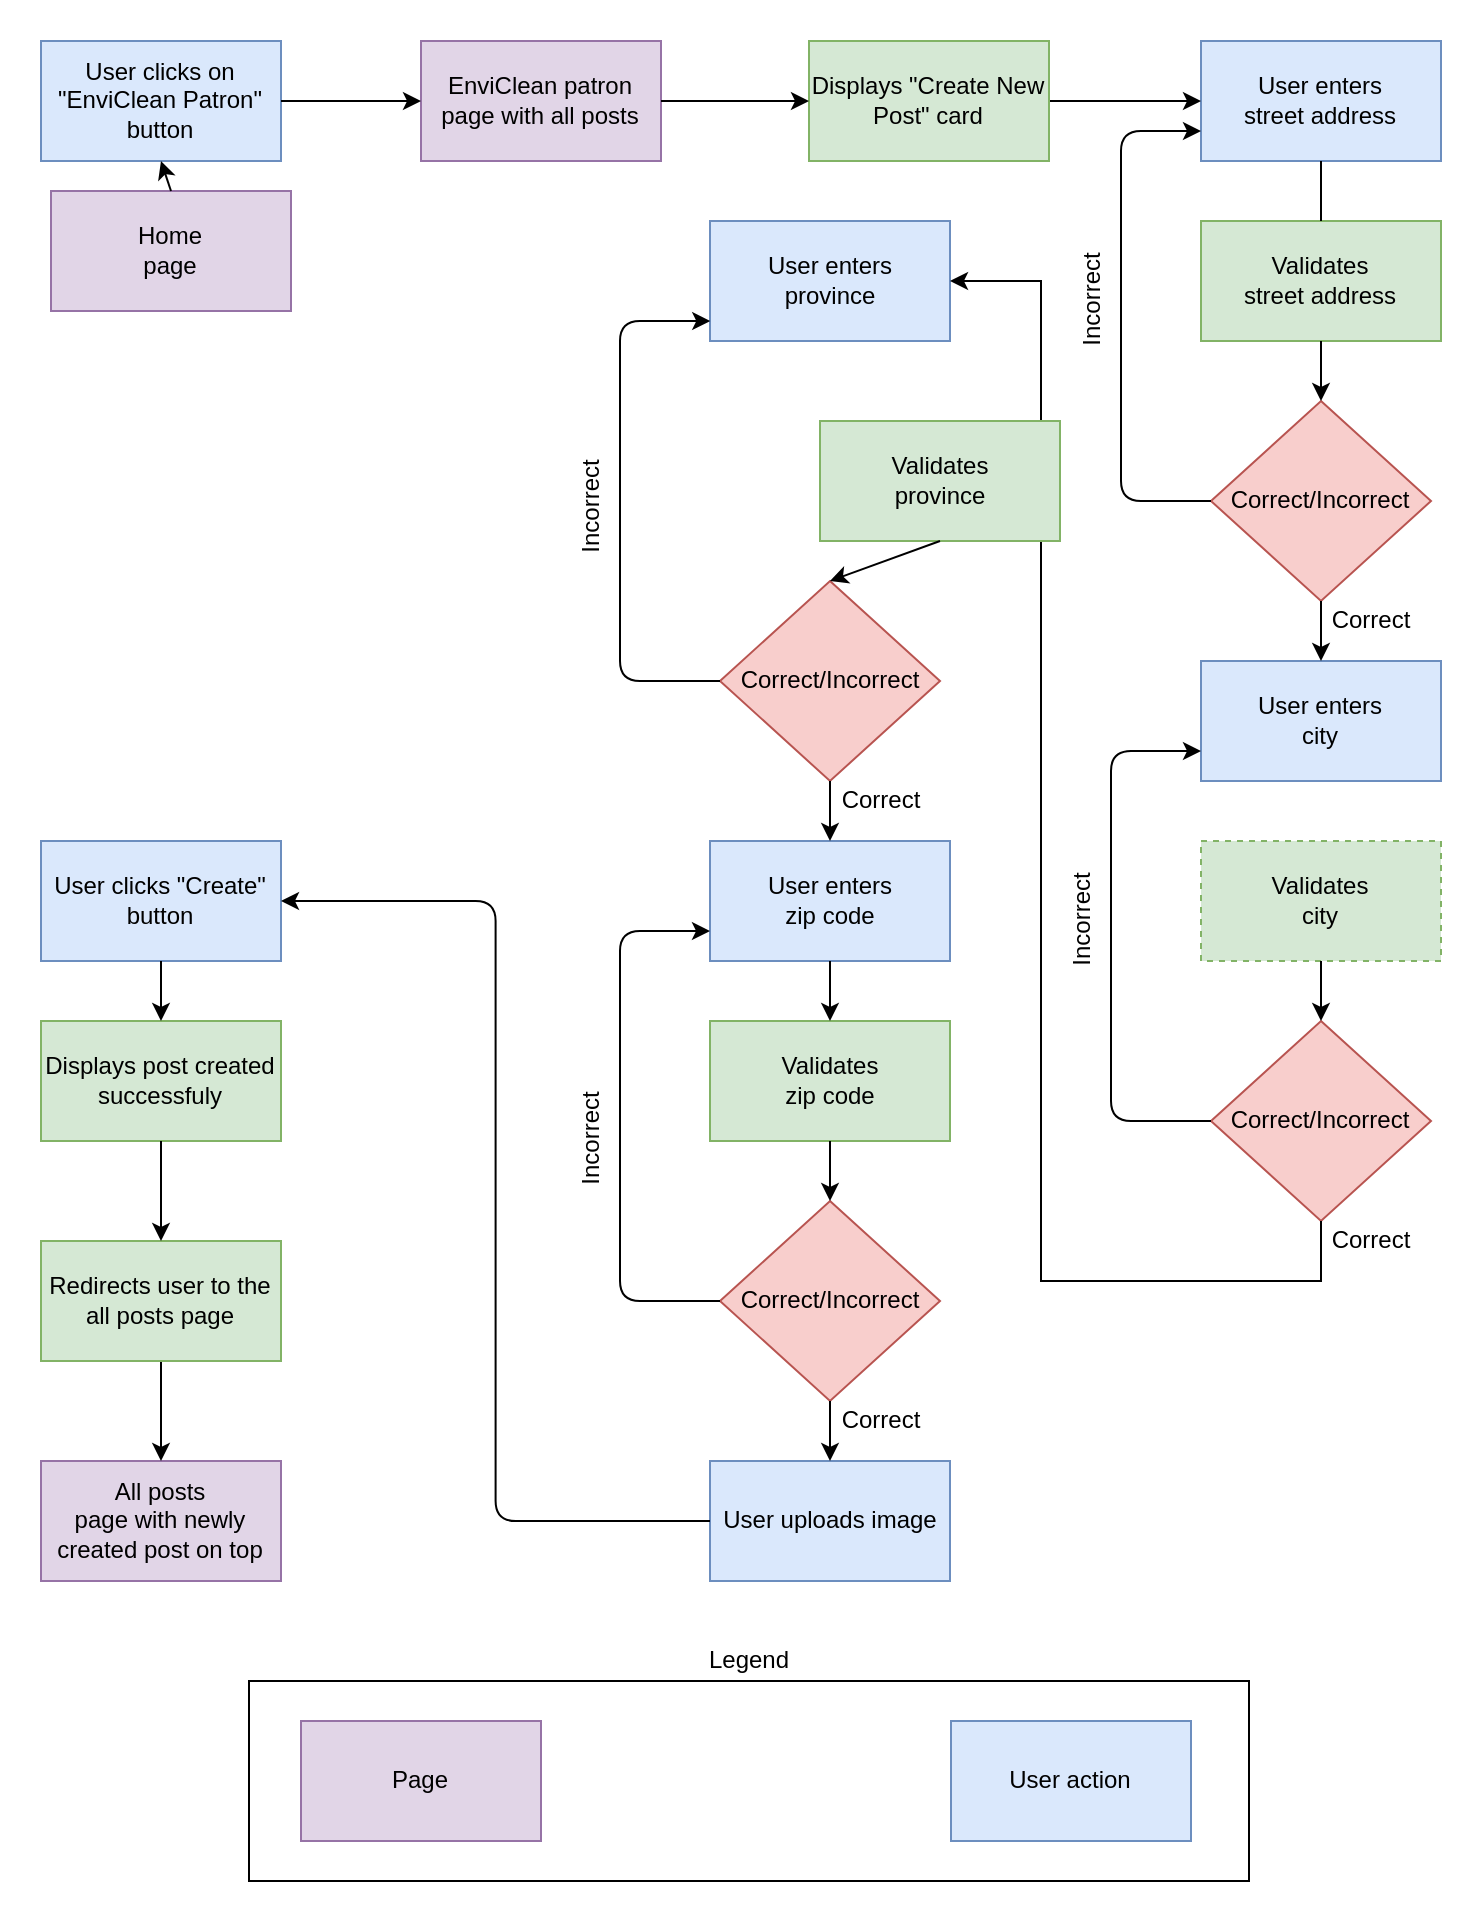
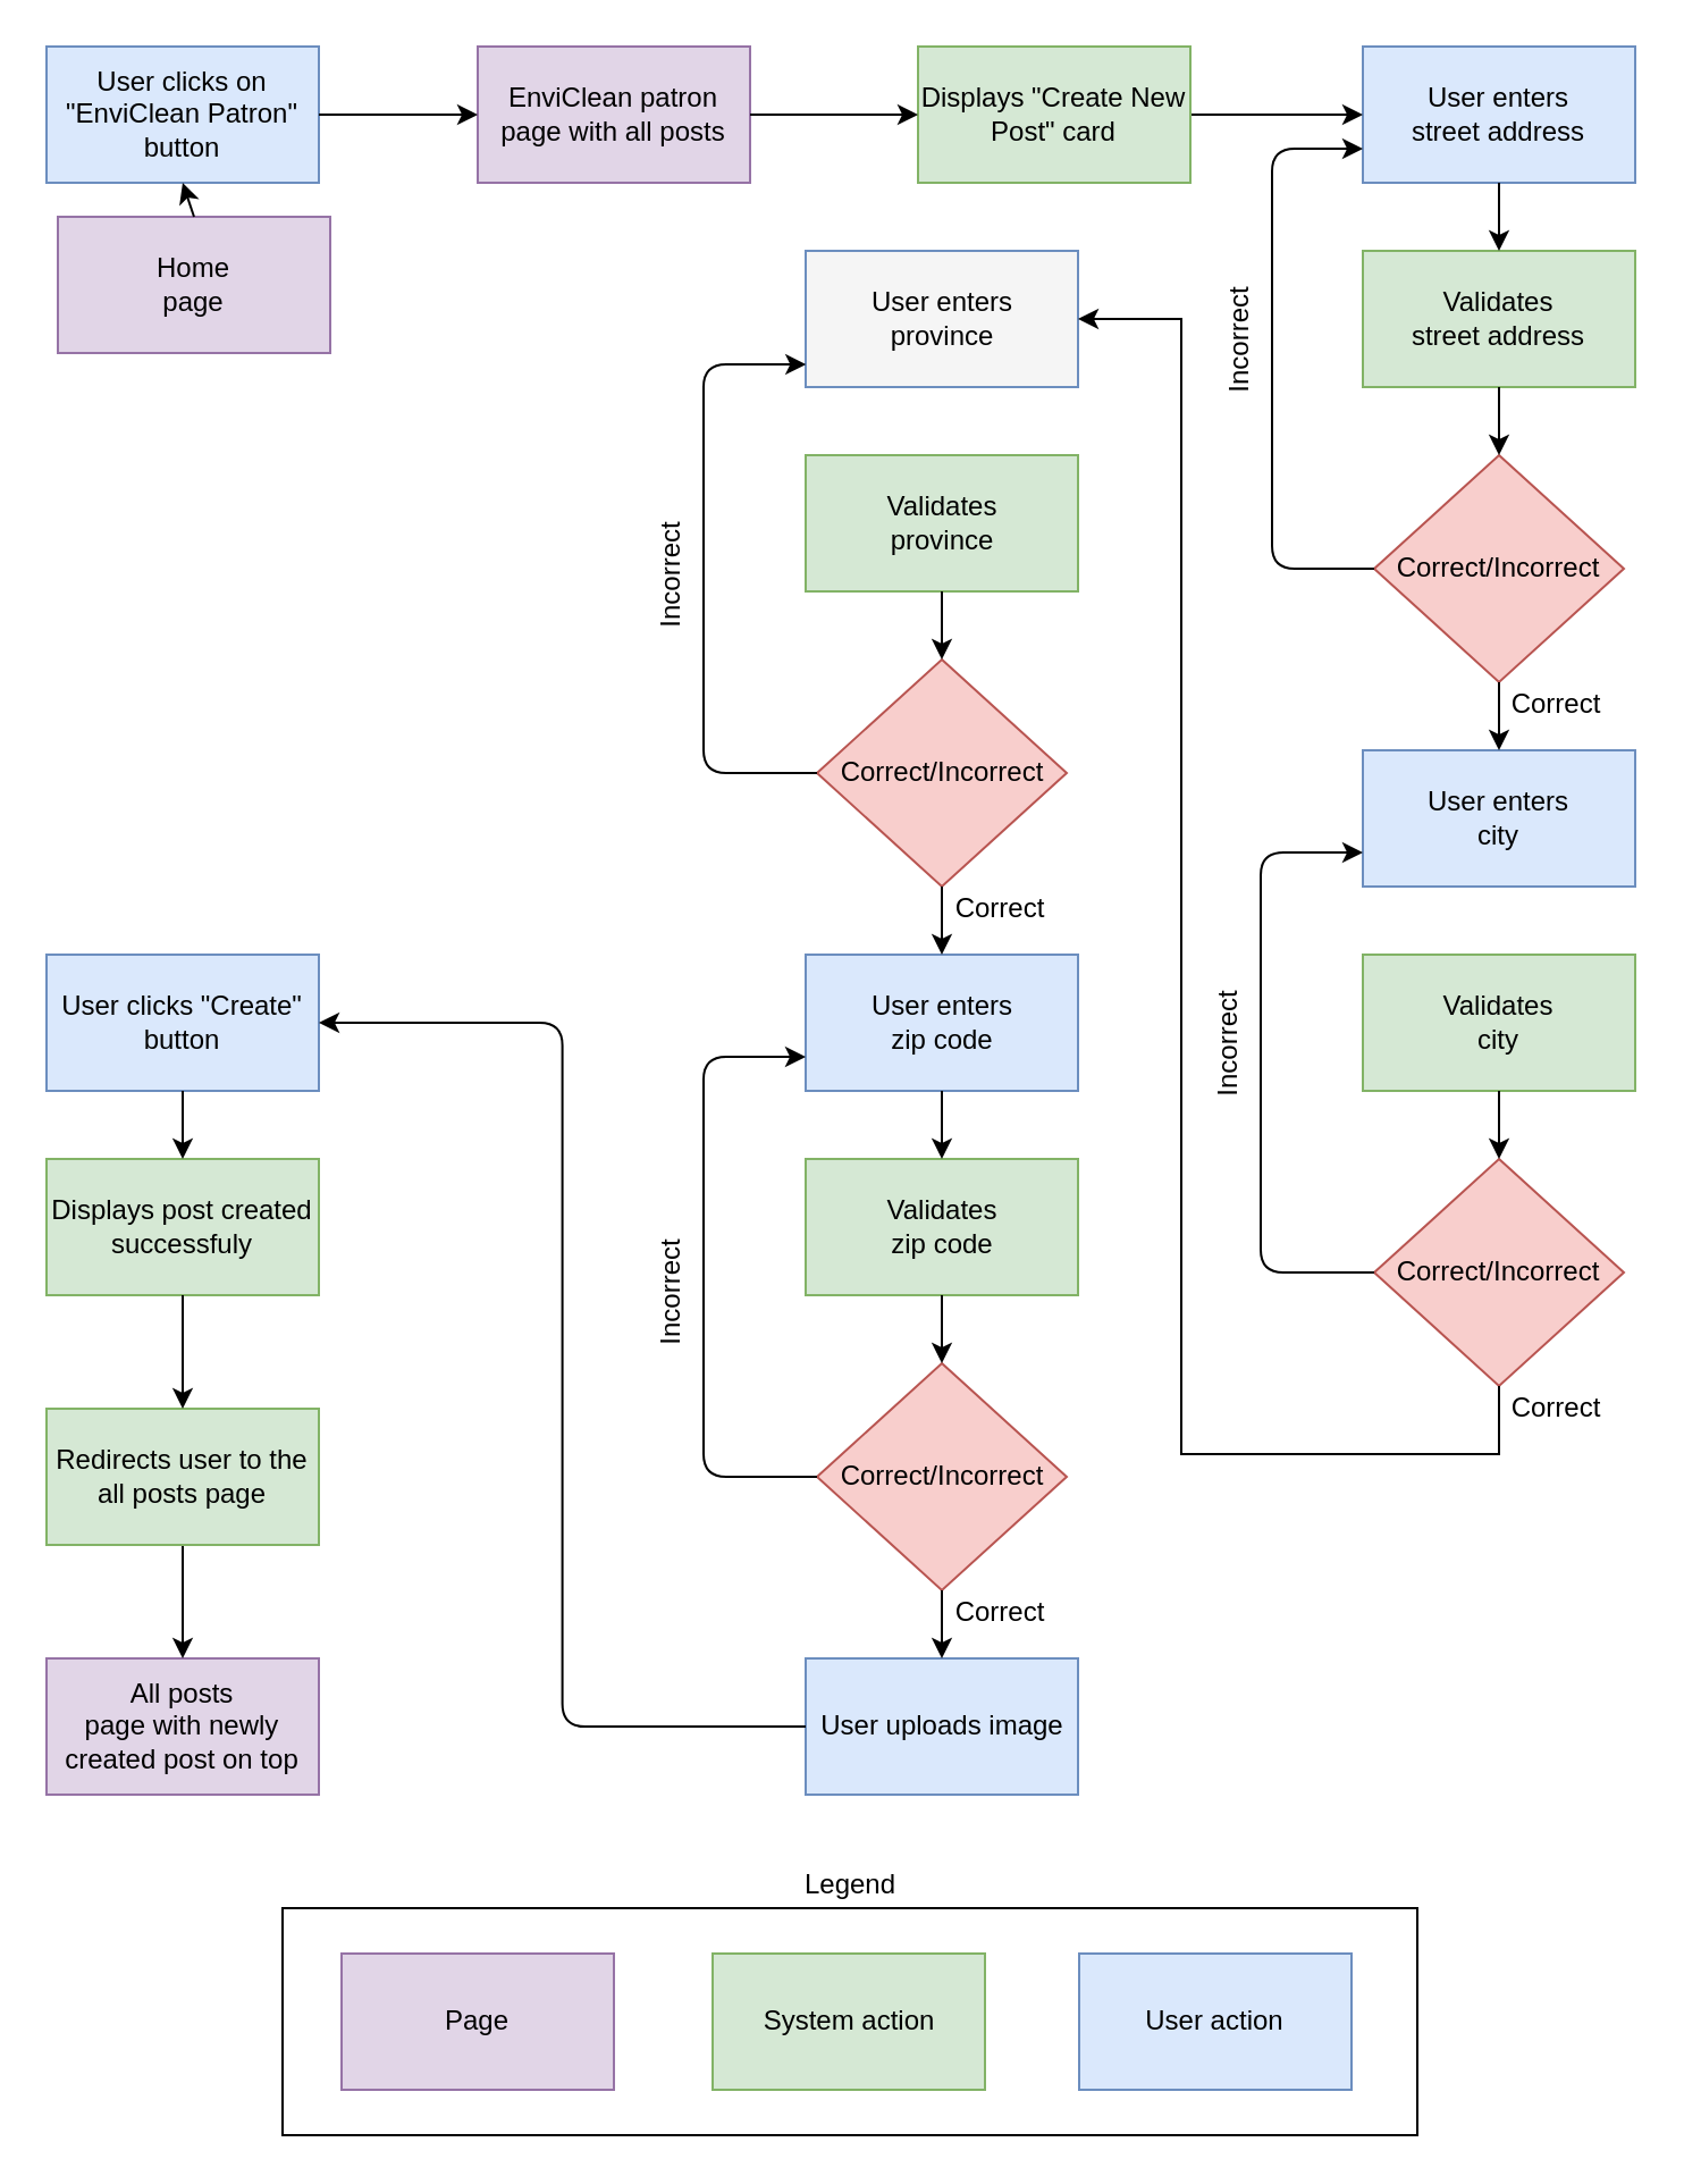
- <mxCell id="11" value="" style="endArrow=none;html=1;exitX=0.5;exitY=1;exitDx=0;exitDy=0;entryX=0.5;entryY=0;entryDx=0;entryDy=0;" parent="2" source="6" target="7" edge="1"><mxGeometry width="50" height="50" as="geometry"><mxPoint x="150" y="60" as="sourcePoint" /><mxPoint x="220" y="60" as="targetPoint" /></mxGeometry></mxCell>
+ <mxCell id="11" value="" style="endArrow=classic;html=1;exitX=0.5;exitY=1;exitDx=0;exitDy=0;entryX=0.5;entryY=0;entryDx=0;entryDy=0;" parent="2" source="6" target="7" edge="1"><mxGeometry width="50" height="50" as="geometry"><mxPoint x="150" y="60" as="sourcePoint" /><mxPoint x="220" y="60" as="targetPoint" /></mxGeometry></mxCell>
- <mxCell id="28" value="User enters &lt;br&gt;province" style="rounded=0;whiteSpace=wrap;html=1;fillColor=#dae8fc;strokeColor=#6c8ebf;" parent="2" vertex="1"><mxGeometry x="334.5" y="90" width="120" height="60" as="geometry" /></mxCell>
+ <mxCell id="28" value="User enters &lt;br&gt;province" style="rounded=0;whiteSpace=wrap;html=1;fillColor=#f5f5f5;strokeColor=#6c8ebf;" parent="2" vertex="1"><mxGeometry x="334.5" y="90" width="120" height="60" as="geometry" /></mxCell>
- <mxCell id="30" value="Validates &lt;br&gt;province" style="rounded=0;whiteSpace=wrap;html=1;fillColor=#d5e8d4;strokeColor=#82b366;" parent="2" vertex="1"><mxGeometry x="389.5" y="190" width="120" height="60" as="geometry" /></mxCell>
+ <mxCell id="30" value="Validates &lt;br&gt;province" style="rounded=0;whiteSpace=wrap;html=1;fillColor=#d5e8d4;strokeColor=#82b366;" parent="2" vertex="1"><mxGeometry x="334.5" y="180" width="120" height="60" as="geometry" /></mxCell>
- <mxCell id="23" value="Validates &lt;br&gt;city" style="rounded=0;whiteSpace=wrap;html=1;fillColor=#d5e8d4;strokeColor=#82b366;dashed=1;" parent="2" vertex="1"><mxGeometry x="580" y="400" width="120" height="60" as="geometry" /></mxCell>
+ <mxCell id="23" value="Validates &lt;br&gt;city" style="rounded=0;whiteSpace=wrap;html=1;fillColor=#d5e8d4;strokeColor=#82b366;" parent="2" vertex="1"><mxGeometry x="580" y="400" width="120" height="60" as="geometry" /></mxCell>
+ <mxCell id="13" value="System action" style="rounded=0;whiteSpace=wrap;html=1;fillColor=#d5e8d4;strokeColor=#82b366;" parent="2" vertex="1"><mxGeometry x="293.5" y="840" width="120" height="60" as="geometry" /></mxCell>
